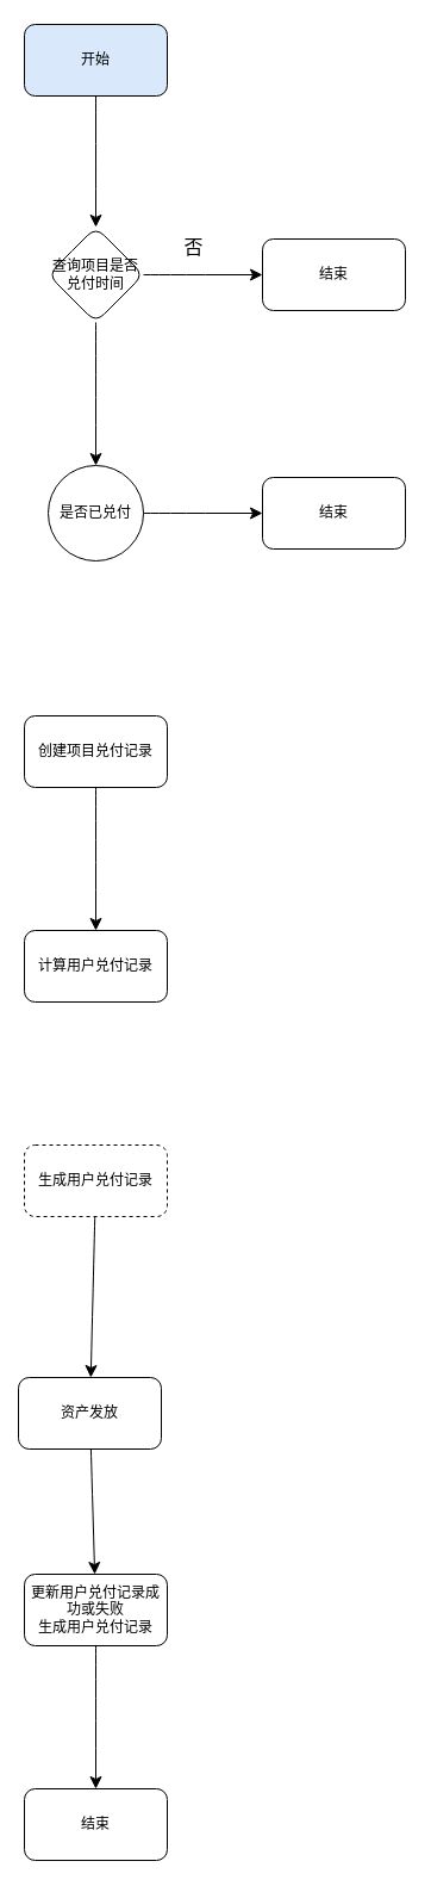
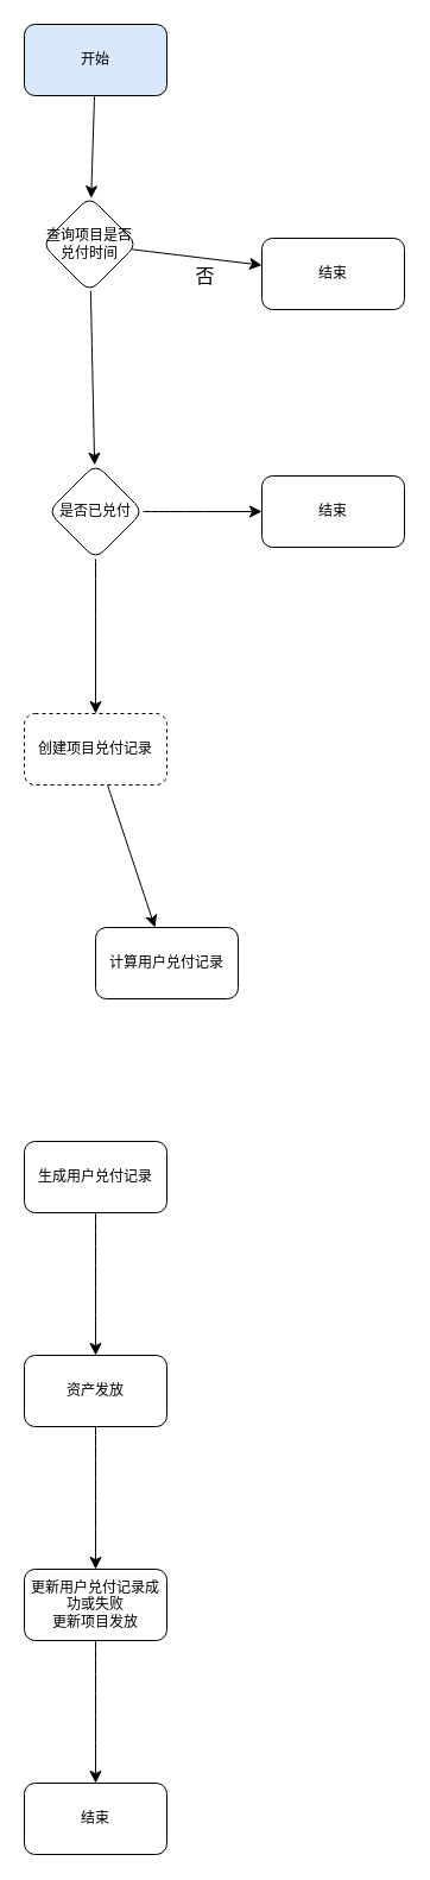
- <mxCell id="8" value="否" style="text;html=1;align=center;verticalAlign=middle;resizable=0;points=[];autosize=1;strokeColor=none;fillColor=none;fontSize=16;" vertex="1" parent="1"><mxGeometry x="144.5" y="191.5" width="34" height="31" as="geometry" /></mxCell>
+ <mxCell id="8" value="否" style="text;html=1;align=center;verticalAlign=middle;resizable=0;points=[];autosize=1;strokeColor=none;fillColor=none;fontSize=16;" vertex="1" parent="1"><mxGeometry x="154.5" y="216.5" width="34" height="31" as="geometry" /></mxCell>
- <mxCell id="6" value="查询项目是否兑付时间" style="rhombus;whiteSpace=wrap;html=1;rounded=1;" vertex="1" parent="1"><mxGeometry x="40" y="190" width="80" height="80" as="geometry" /></mxCell>
+ <mxCell id="6" value="查询项目是否兑付时间" style="rhombus;whiteSpace=wrap;html=1;rounded=1;" vertex="1" parent="1"><mxGeometry x="35" y="165" width="80" height="80" as="geometry" /></mxCell>
- <mxCell id="11" value="是否已兑付" style="ellipse;whiteSpace=wrap;html=1;" vertex="1" parent="1"><mxGeometry x="40" y="390" width="80" height="80" as="geometry" /></mxCell>
+ <mxCell id="11" value="是否已兑付" style="rhombus;whiteSpace=wrap;html=1;rounded=1;" vertex="1" parent="1"><mxGeometry x="40" y="390" width="80" height="80" as="geometry" /></mxCell>
+ <mxCell id="10" value="" style="edgeStyle=none;curved=1;rounded=0;orthogonalLoop=1;jettySize=auto;html=1;fontSize=12;startSize=8;endSize=8;" edge="1" parent="1" source="11" target="14"><mxGeometry relative="1" as="geometry" /></mxCell>
- <mxCell id="14" value="创建项目兑付记录" style="whiteSpace=wrap;html=1;rounded=1;" vertex="1" parent="1"><mxGeometry x="20" y="600" width="120" height="60" as="geometry" /></mxCell>
+ <mxCell id="14" value="创建项目兑付记录" style="whiteSpace=wrap;html=1;rounded=1;dashed=1;" vertex="1" parent="1"><mxGeometry x="20" y="600" width="120" height="60" as="geometry" /></mxCell>
- <mxCell id="15" value="计算用户兑付记录" style="whiteSpace=wrap;html=1;rounded=1;" vertex="1" parent="1"><mxGeometry x="20" y="780" width="120" height="60" as="geometry" /></mxCell>
+ <mxCell id="15" value="计算用户兑付记录" style="whiteSpace=wrap;html=1;rounded=1;" vertex="1" parent="1"><mxGeometry x="80" y="780" width="120" height="60" as="geometry" /></mxCell>
- <mxCell id="17" value="生成用户兑付记录" style="whiteSpace=wrap;html=1;rounded=1;dashed=1;" vertex="1" parent="1"><mxGeometry x="20" y="960" width="120" height="60" as="geometry" /></mxCell>
+ <mxCell id="17" value="生成用户兑付记录" style="whiteSpace=wrap;html=1;rounded=1;" vertex="1" parent="1"><mxGeometry x="20" y="960" width="120" height="60" as="geometry" /></mxCell>
- <mxCell id="19" value="资产发放" style="whiteSpace=wrap;html=1;rounded=1;" vertex="1" parent="1"><mxGeometry x="15" y="1155" width="120" height="60" as="geometry" /></mxCell>
+ <mxCell id="19" value="资产发放" style="whiteSpace=wrap;html=1;rounded=1;" vertex="1" parent="1"><mxGeometry x="20" y="1140" width="120" height="60" as="geometry" /></mxCell>
- <mxCell id="21" value="更新用户兑付记录成功或失败&lt;br&gt;生成用户兑付记录" style="whiteSpace=wrap;html=1;rounded=1;" vertex="1" parent="1"><mxGeometry x="20" y="1320" width="120" height="60" as="geometry" /></mxCell>
+ <mxCell id="21" value="更新用户兑付记录成功或失败&lt;br&gt;更新项目发放" style="whiteSpace=wrap;html=1;rounded=1;" vertex="1" parent="1"><mxGeometry x="20" y="1320" width="120" height="60" as="geometry" /></mxCell>
